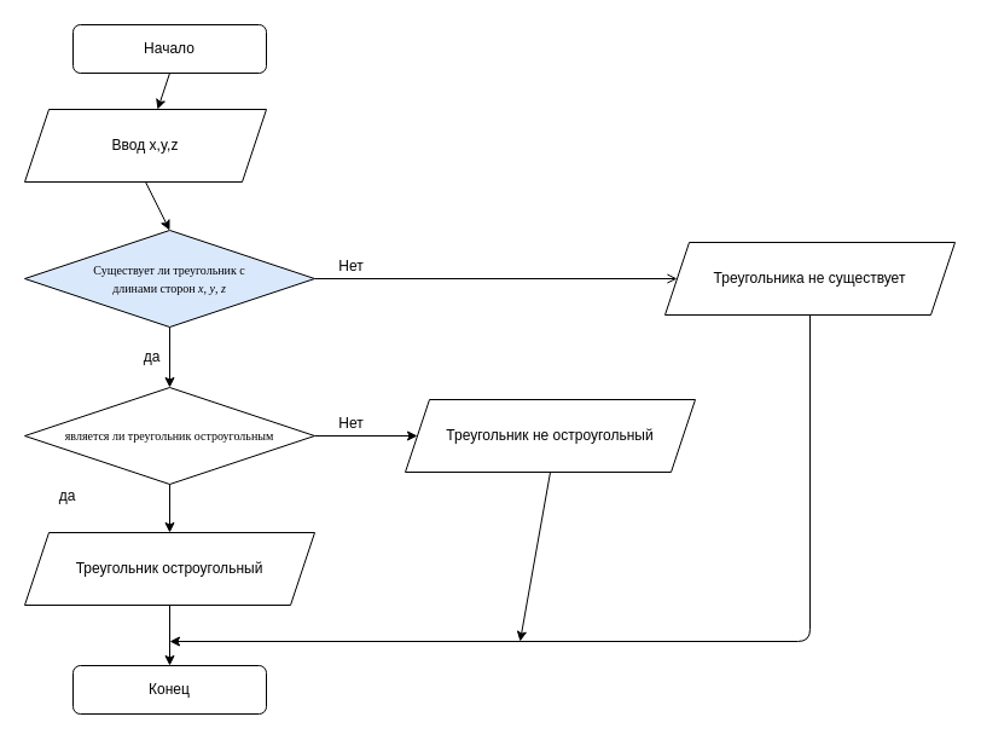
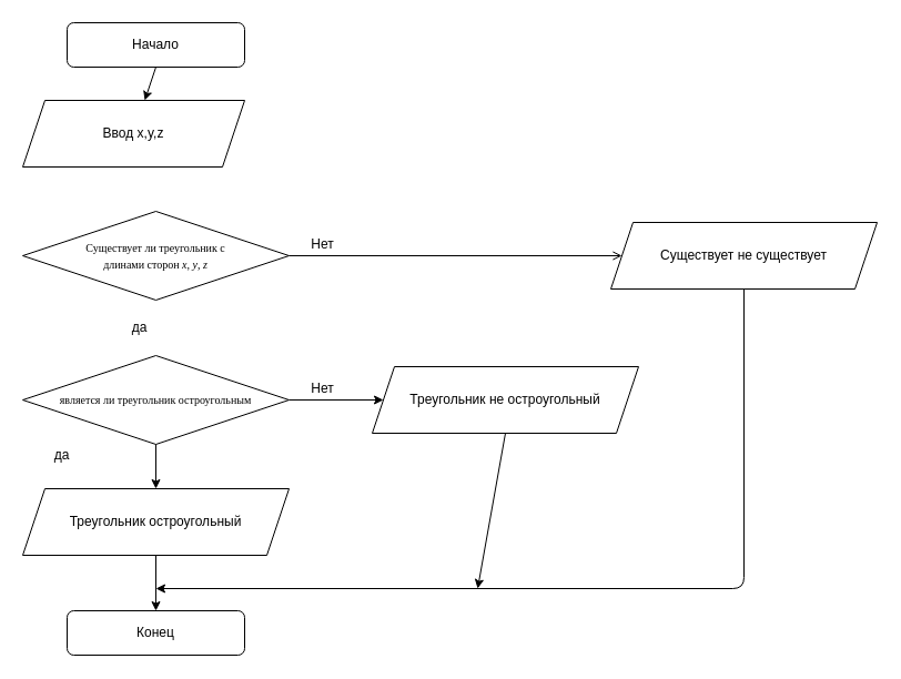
- <mxCell id="5" value="" style="endArrow=classic;html=1;exitX=0.5;exitY=1;exitDx=0;exitDy=0;entryX=0.5;entryY=0;entryDx=0;entryDy=0;" edge="1" parent="1" source="4" target="8"><mxGeometry width="50" height="50" relative="1" as="geometry"><mxPoint x="70" y="60" as="sourcePoint" /><mxPoint x="80" y="190" as="targetPoint" /></mxGeometry></mxCell>
- <mxCell id="8" value="&lt;span style=&quot;font-size: 10px ; font-family: &amp;#34;times new roman&amp;#34; , serif&quot;&gt;Существует ли треугольник с&lt;br/&gt;длинами сторон&amp;nbsp;&lt;i&gt;x&lt;/i&gt;,&amp;nbsp;&lt;i&gt;y&lt;/i&gt;,&amp;nbsp;&lt;i&gt;z&lt;/i&gt;&lt;/span&gt;" style="rhombus;whiteSpace=wrap;html=1;strokeColor=#000000;fillColor=#dae8fc;" vertex="1" parent="1"><mxGeometry x="20" y="190" width="240" height="80" as="geometry" /></mxCell>
+ <mxCell id="8" value="&lt;span style=&quot;font-size: 10px ; font-family: &amp;#34;times new roman&amp;#34; , serif&quot;&gt;Существует ли треугольник с&lt;br/&gt;длинами сторон&amp;nbsp;&lt;i&gt;x&lt;/i&gt;,&amp;nbsp;&lt;i&gt;y&lt;/i&gt;,&amp;nbsp;&lt;i&gt;z&lt;/i&gt;&lt;/span&gt;" style="rhombus;whiteSpace=wrap;html=1;strokeColor=#000000;" vertex="1" parent="1"><mxGeometry x="20" y="190" width="240" height="80" as="geometry" /></mxCell>
- <mxCell id="15" value="Треугольника не существует" style="shape=parallelogram;perimeter=parallelogramPerimeter;whiteSpace=wrap;html=1;fixedSize=1;strokeColor=#000000;" vertex="1" parent="1"><mxGeometry x="550" y="200" width="240" height="60" as="geometry" /></mxCell>
+ <mxCell id="15" value="Существует не существует" style="shape=parallelogram;perimeter=parallelogramPerimeter;whiteSpace=wrap;html=1;fixedSize=1;strokeColor=#000000;" vertex="1" parent="1"><mxGeometry x="550" y="200" width="240" height="60" as="geometry" /></mxCell>
- <mxCell id="6" style="edgeStyle=orthogonalEdgeStyle;rounded=0;orthogonalLoop=1;jettySize=auto;html=1;exitX=0.5;exitY=1;exitDx=0;exitDy=0;" edge="1" parent="1" source="8" target="10"><mxGeometry relative="1" as="geometry"><mxPoint x="140" y="320" as="targetPoint" /></mxGeometry></mxCell>
